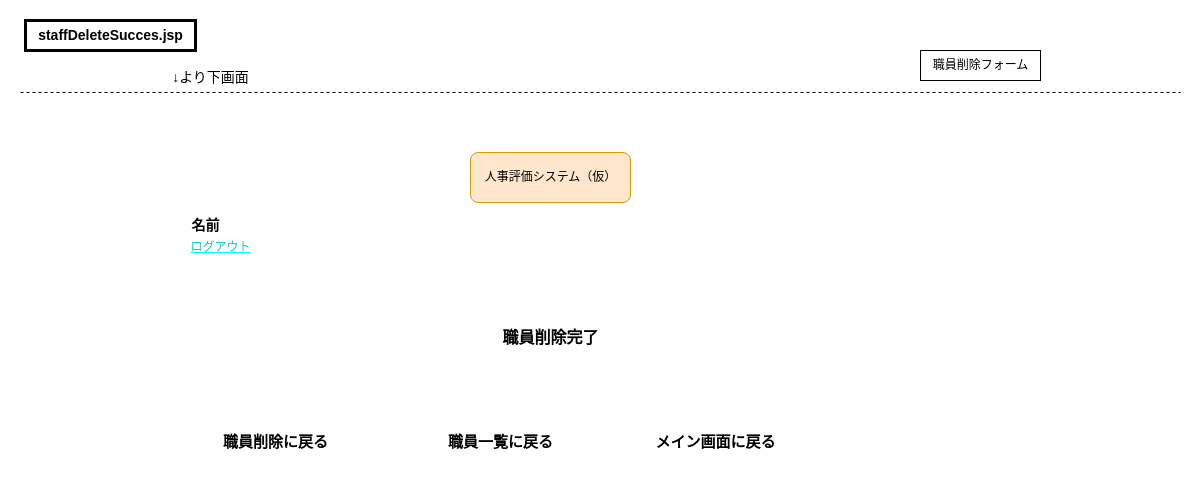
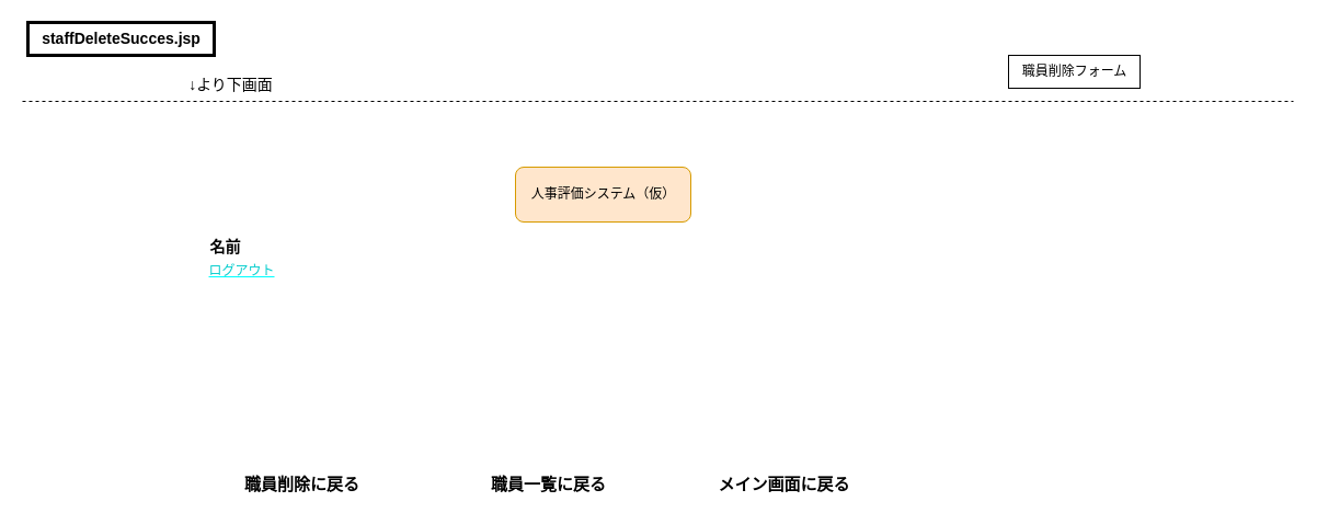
- <mxCell id="9" value="&lt;b&gt;&lt;font style=&quot;font-size: 16px;&quot;&gt;職員削除完了&lt;/font&gt;&lt;/b&gt;" style="text;html=1;align=center;verticalAlign=middle;resizable=0;points=[];autosize=1;strokeColor=none;fillColor=none;" parent="1" vertex="1"><mxGeometry x="490" y="322" width="120" height="30" as="geometry" /></mxCell>
